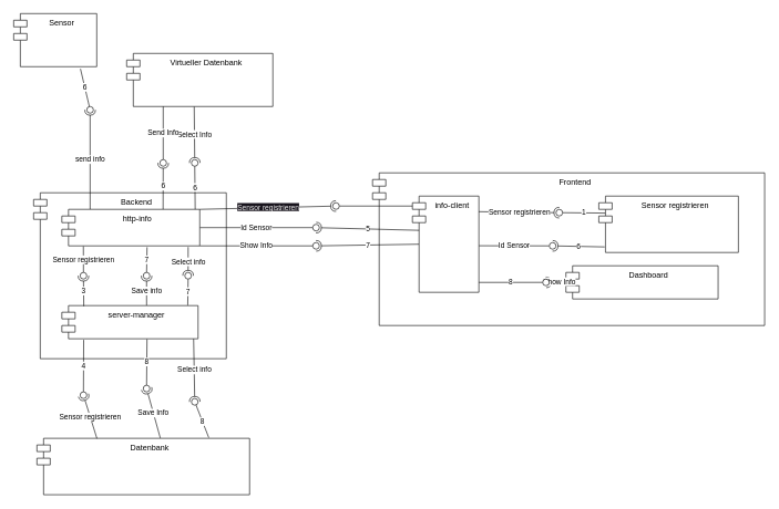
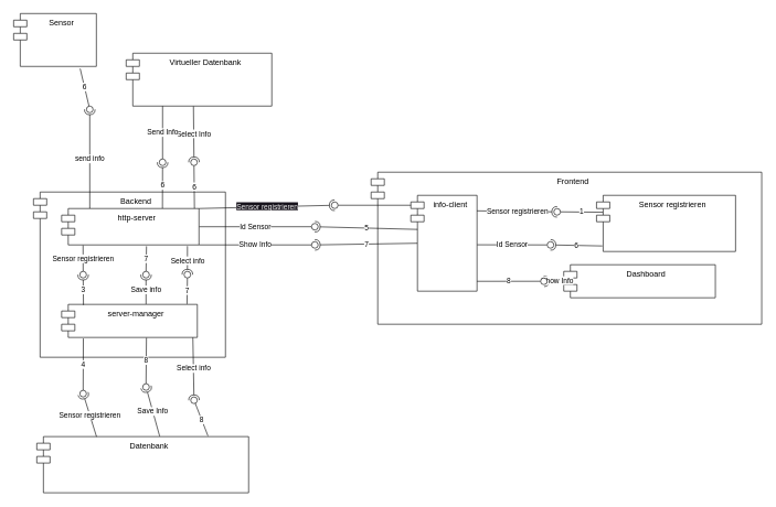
- <mxCell id="31" value="http-info" style="shape=module;align=left;spacingLeft=20;align=center;verticalAlign=top;" parent="1" vertex="1"><mxGeometry x="92.5" y="315" width="207.5" height="55" as="geometry" /></mxCell>
+ <mxCell id="31" value="http-server" style="shape=module;align=left;spacingLeft=20;align=center;verticalAlign=top;" parent="1" vertex="1"><mxGeometry x="92.5" y="315" width="207.5" height="55" as="geometry" /></mxCell>
